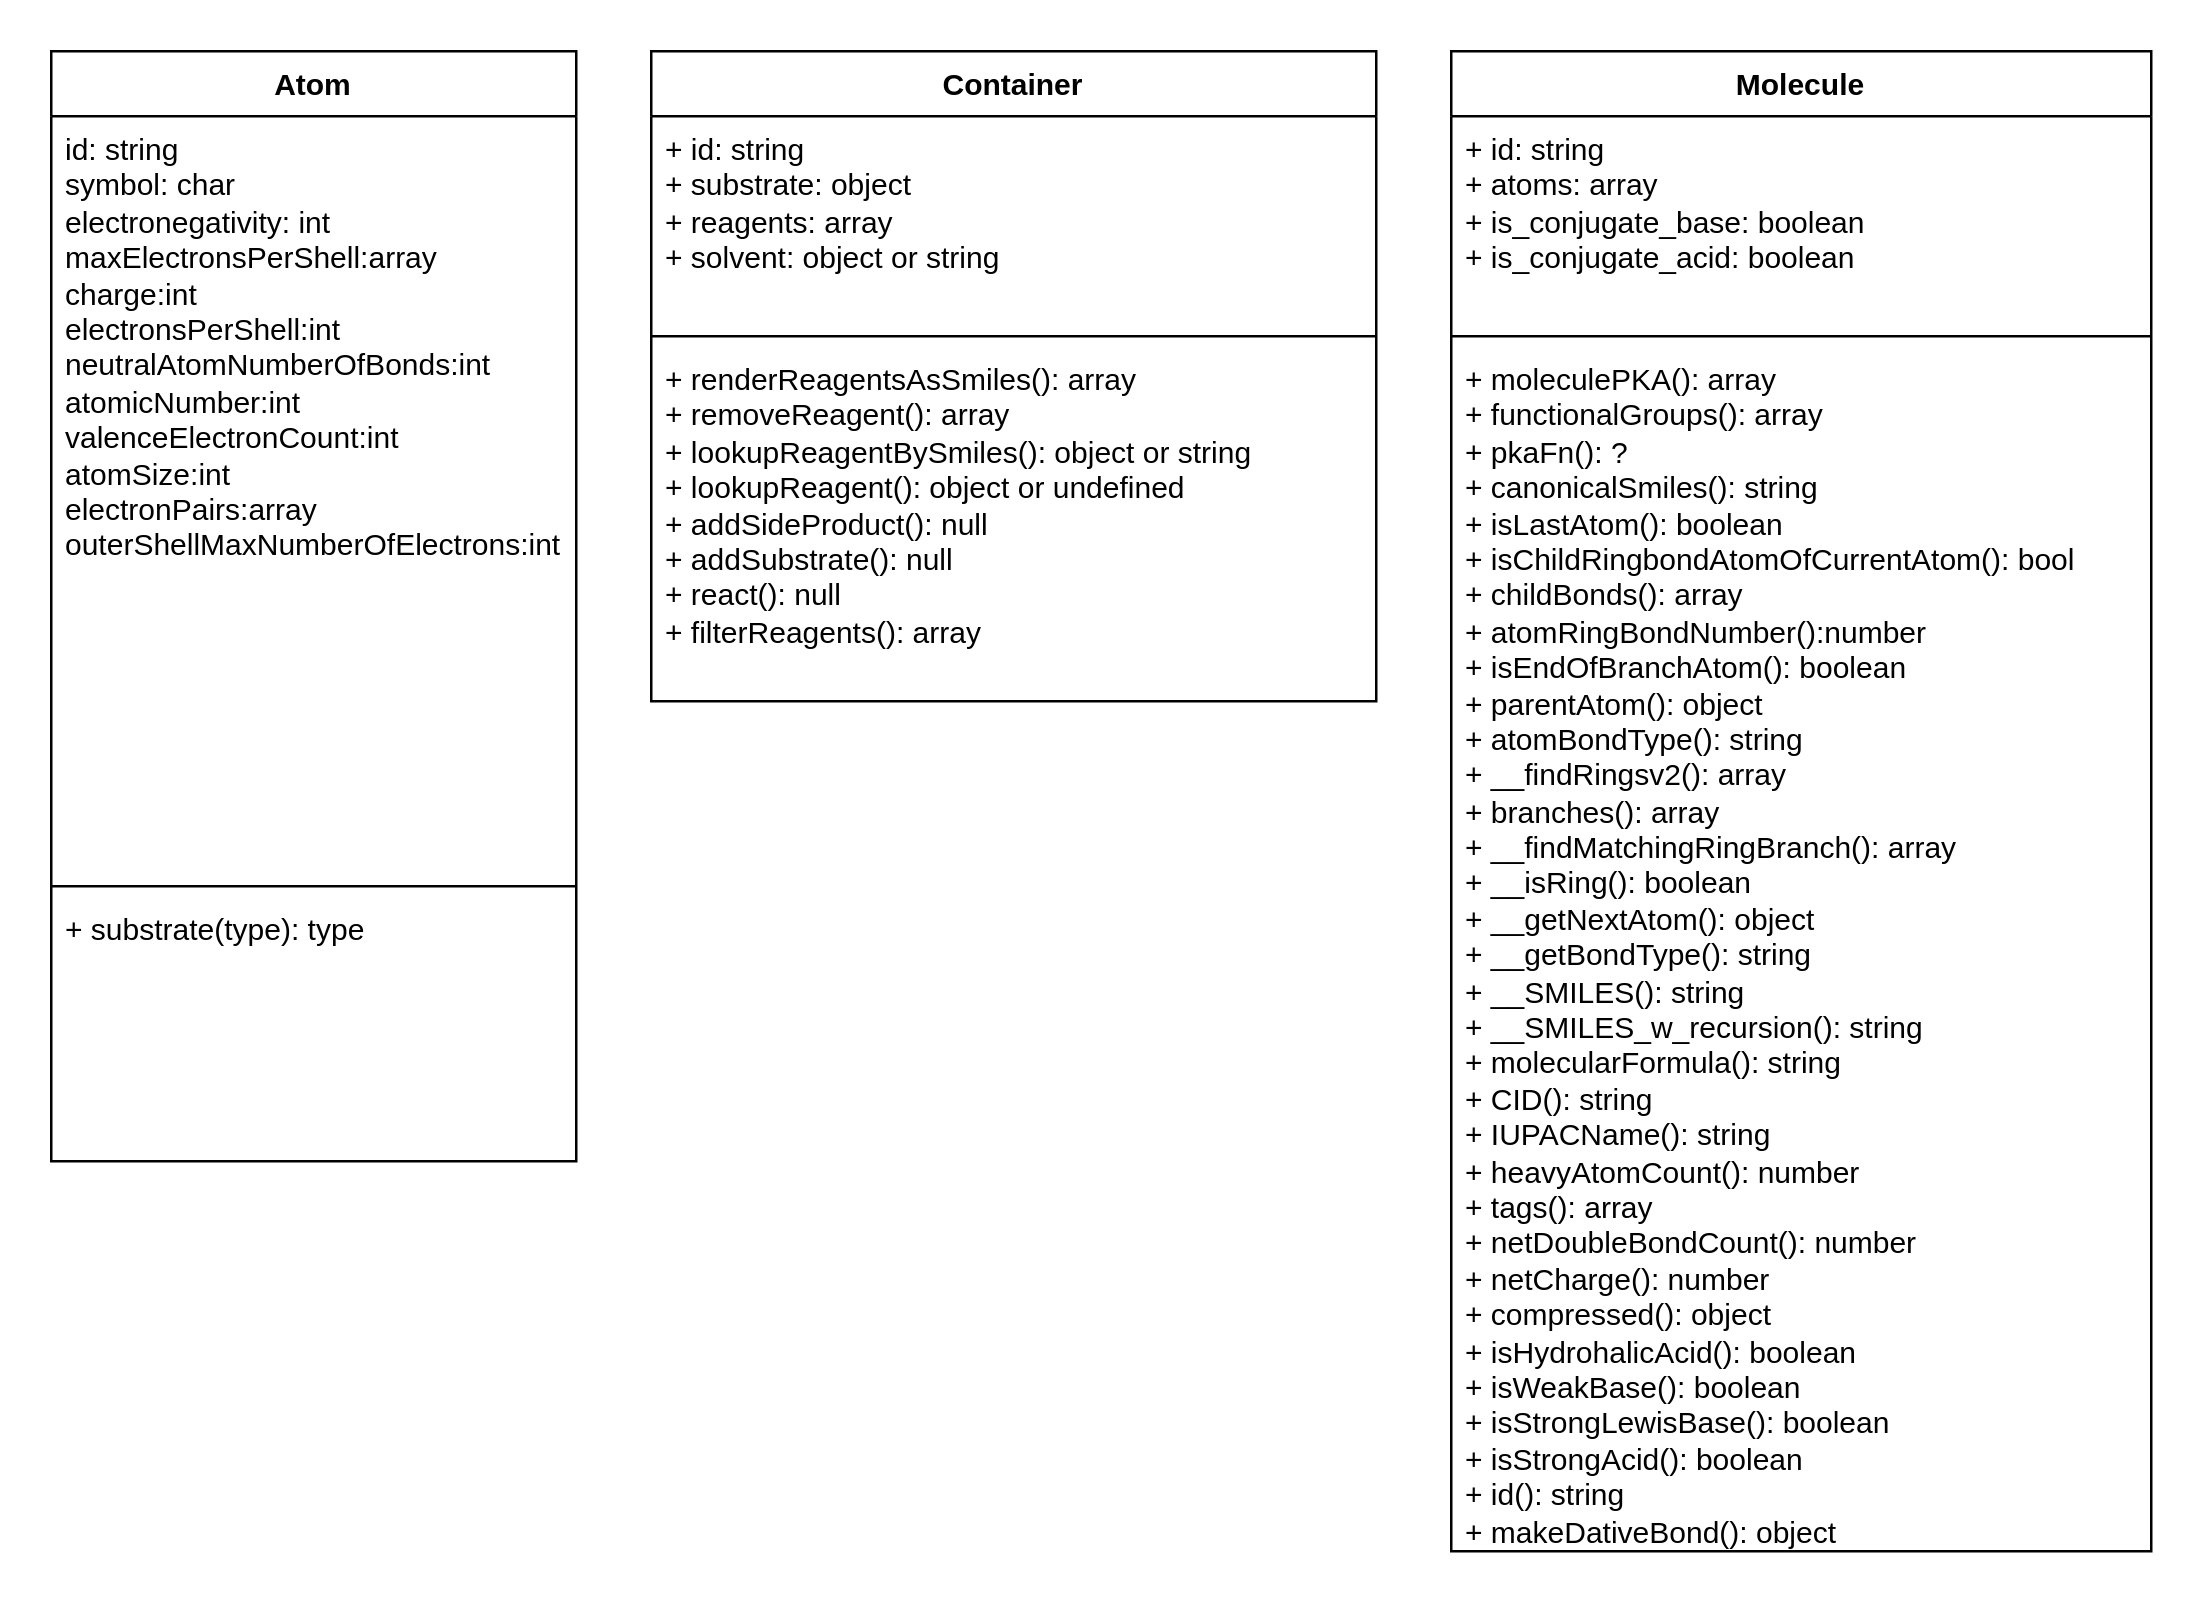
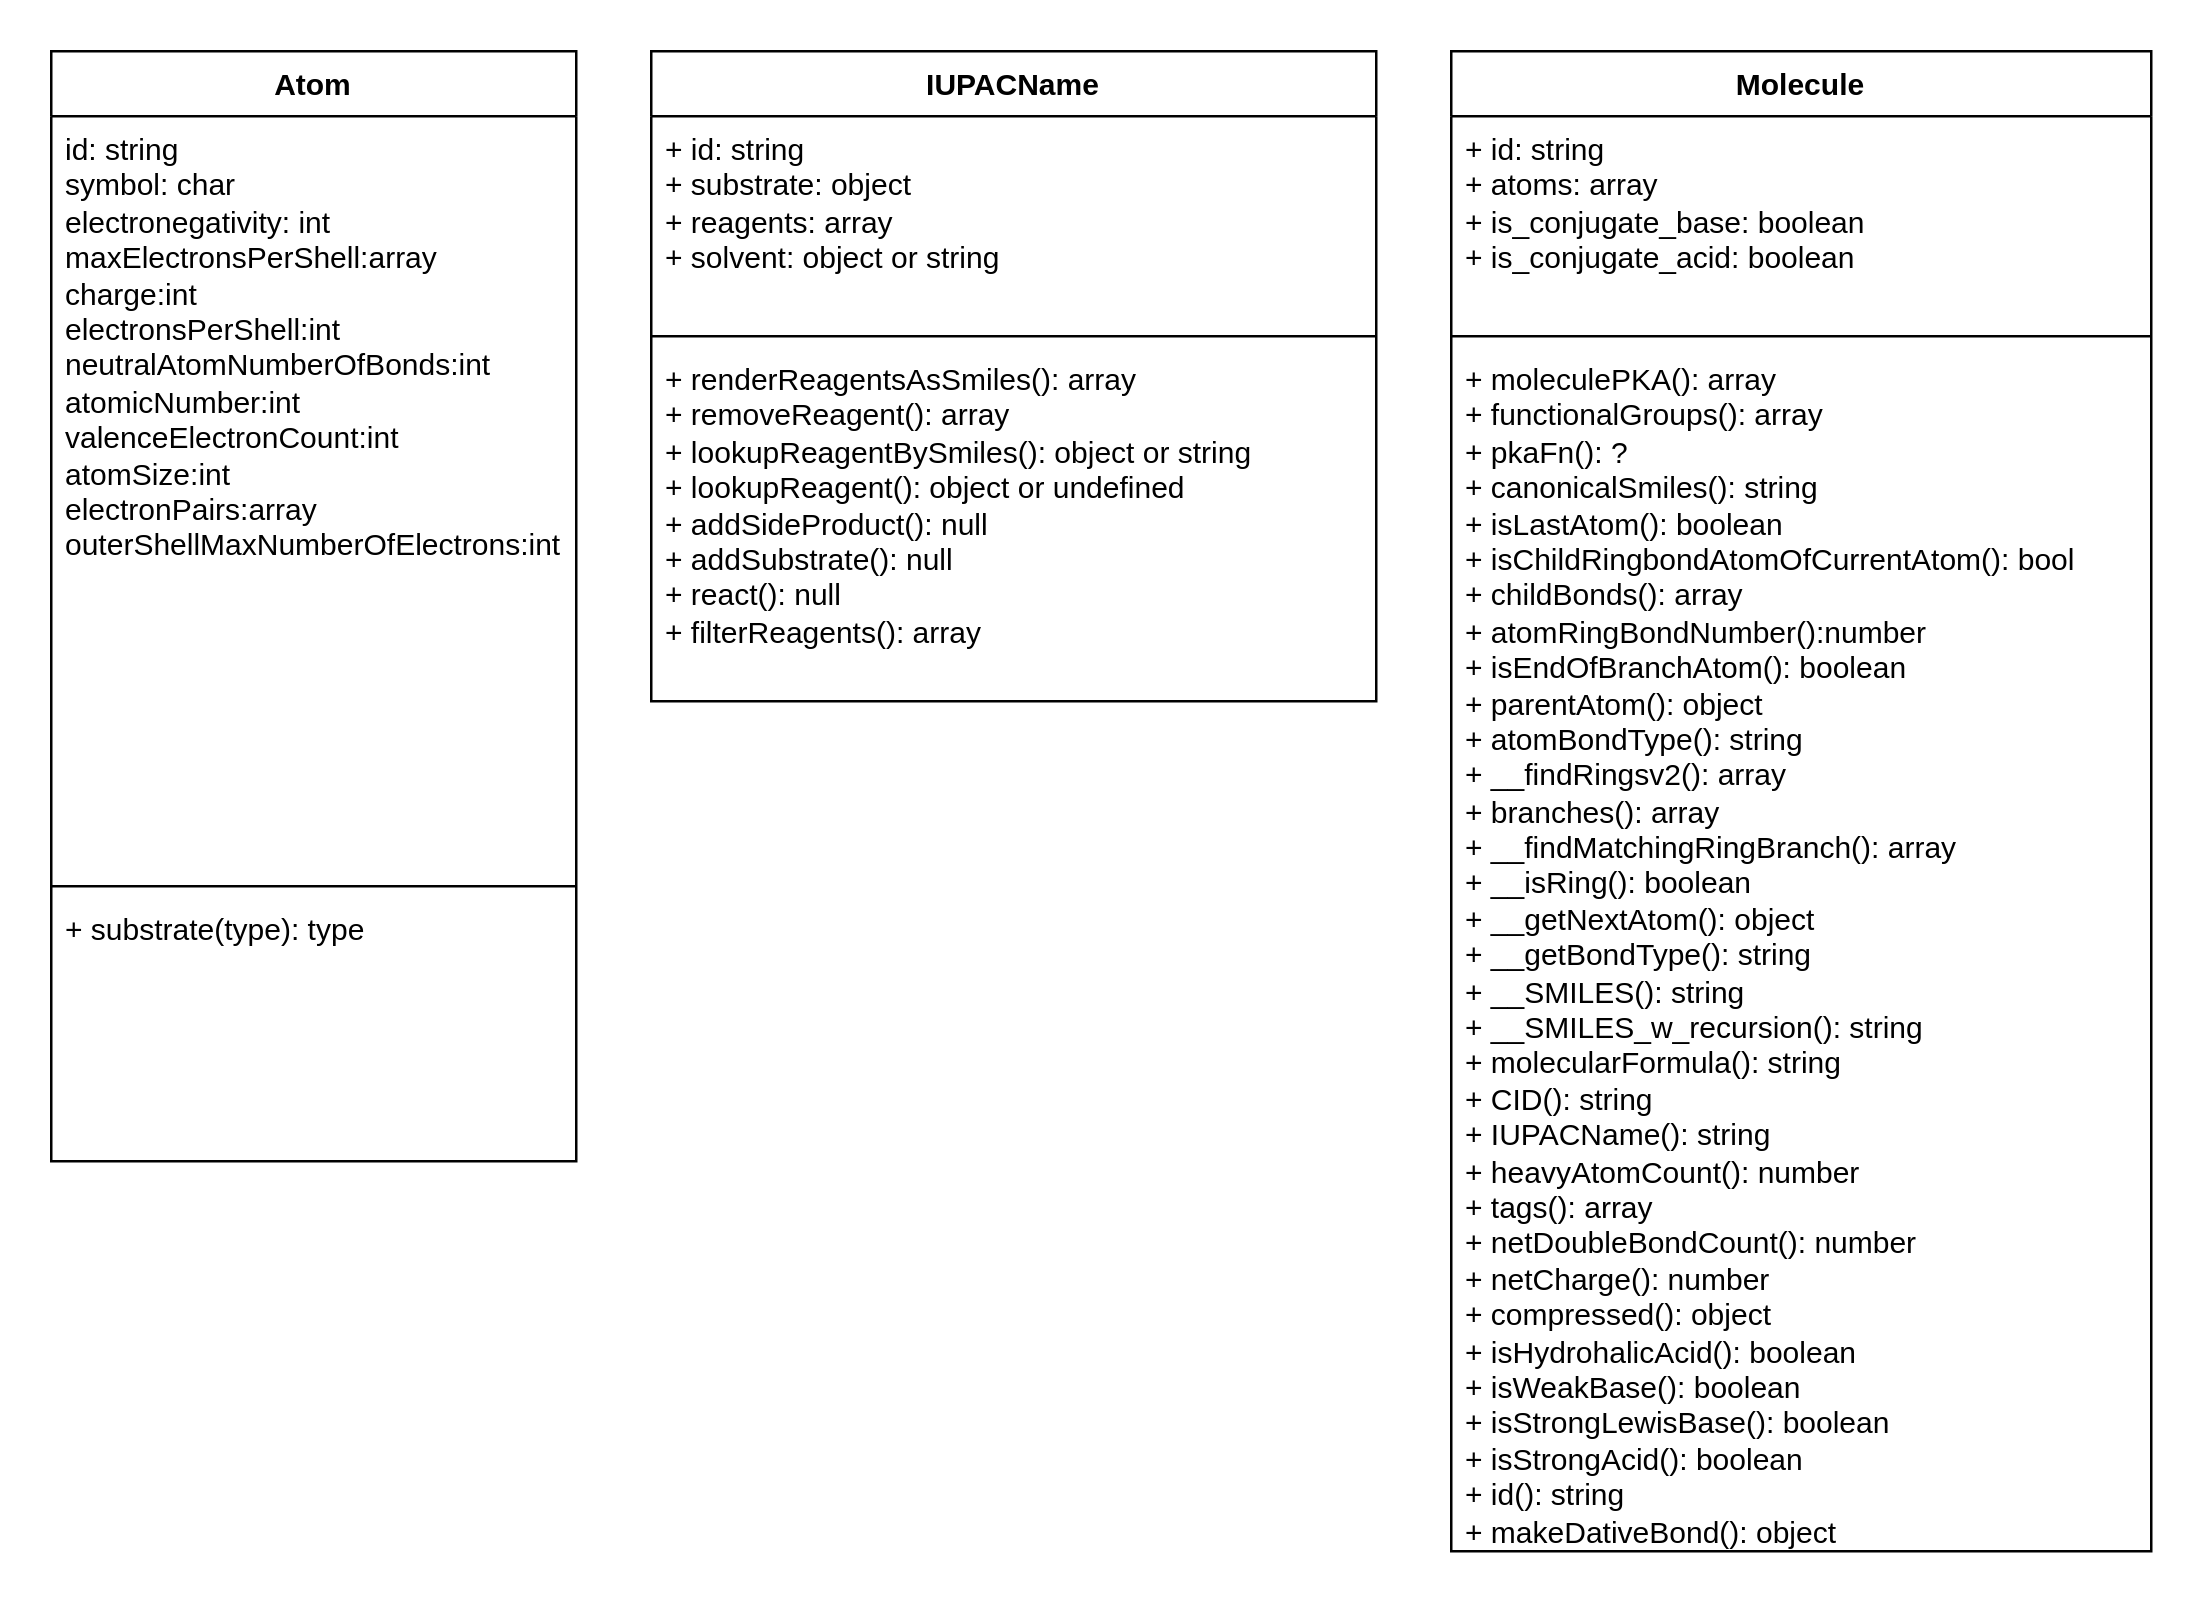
- <mxCell id="6" value="Container" style="swimlane;fontStyle=1;align=center;verticalAlign=top;childLayout=stackLayout;horizontal=1;startSize=26;horizontalStack=0;resizeParent=1;resizeParentMax=0;resizeLast=0;collapsible=1;marginBottom=0;whiteSpace=wrap;html=1;" parent="1" vertex="1"><mxGeometry x="260" y="20" width="290" height="260" as="geometry"><mxRectangle x="60" y="30" width="70" height="30" as="alternateBounds" /></mxGeometry></mxCell>
+ <mxCell id="6" value="IUPACName" style="swimlane;fontStyle=1;align=center;verticalAlign=top;childLayout=stackLayout;horizontal=1;startSize=26;horizontalStack=0;resizeParent=1;resizeParentMax=0;resizeLast=0;collapsible=1;marginBottom=0;whiteSpace=wrap;html=1;" parent="1" vertex="1"><mxGeometry x="260" y="20" width="290" height="260" as="geometry"><mxRectangle x="60" y="30" width="70" height="30" as="alternateBounds" /></mxGeometry></mxCell>
